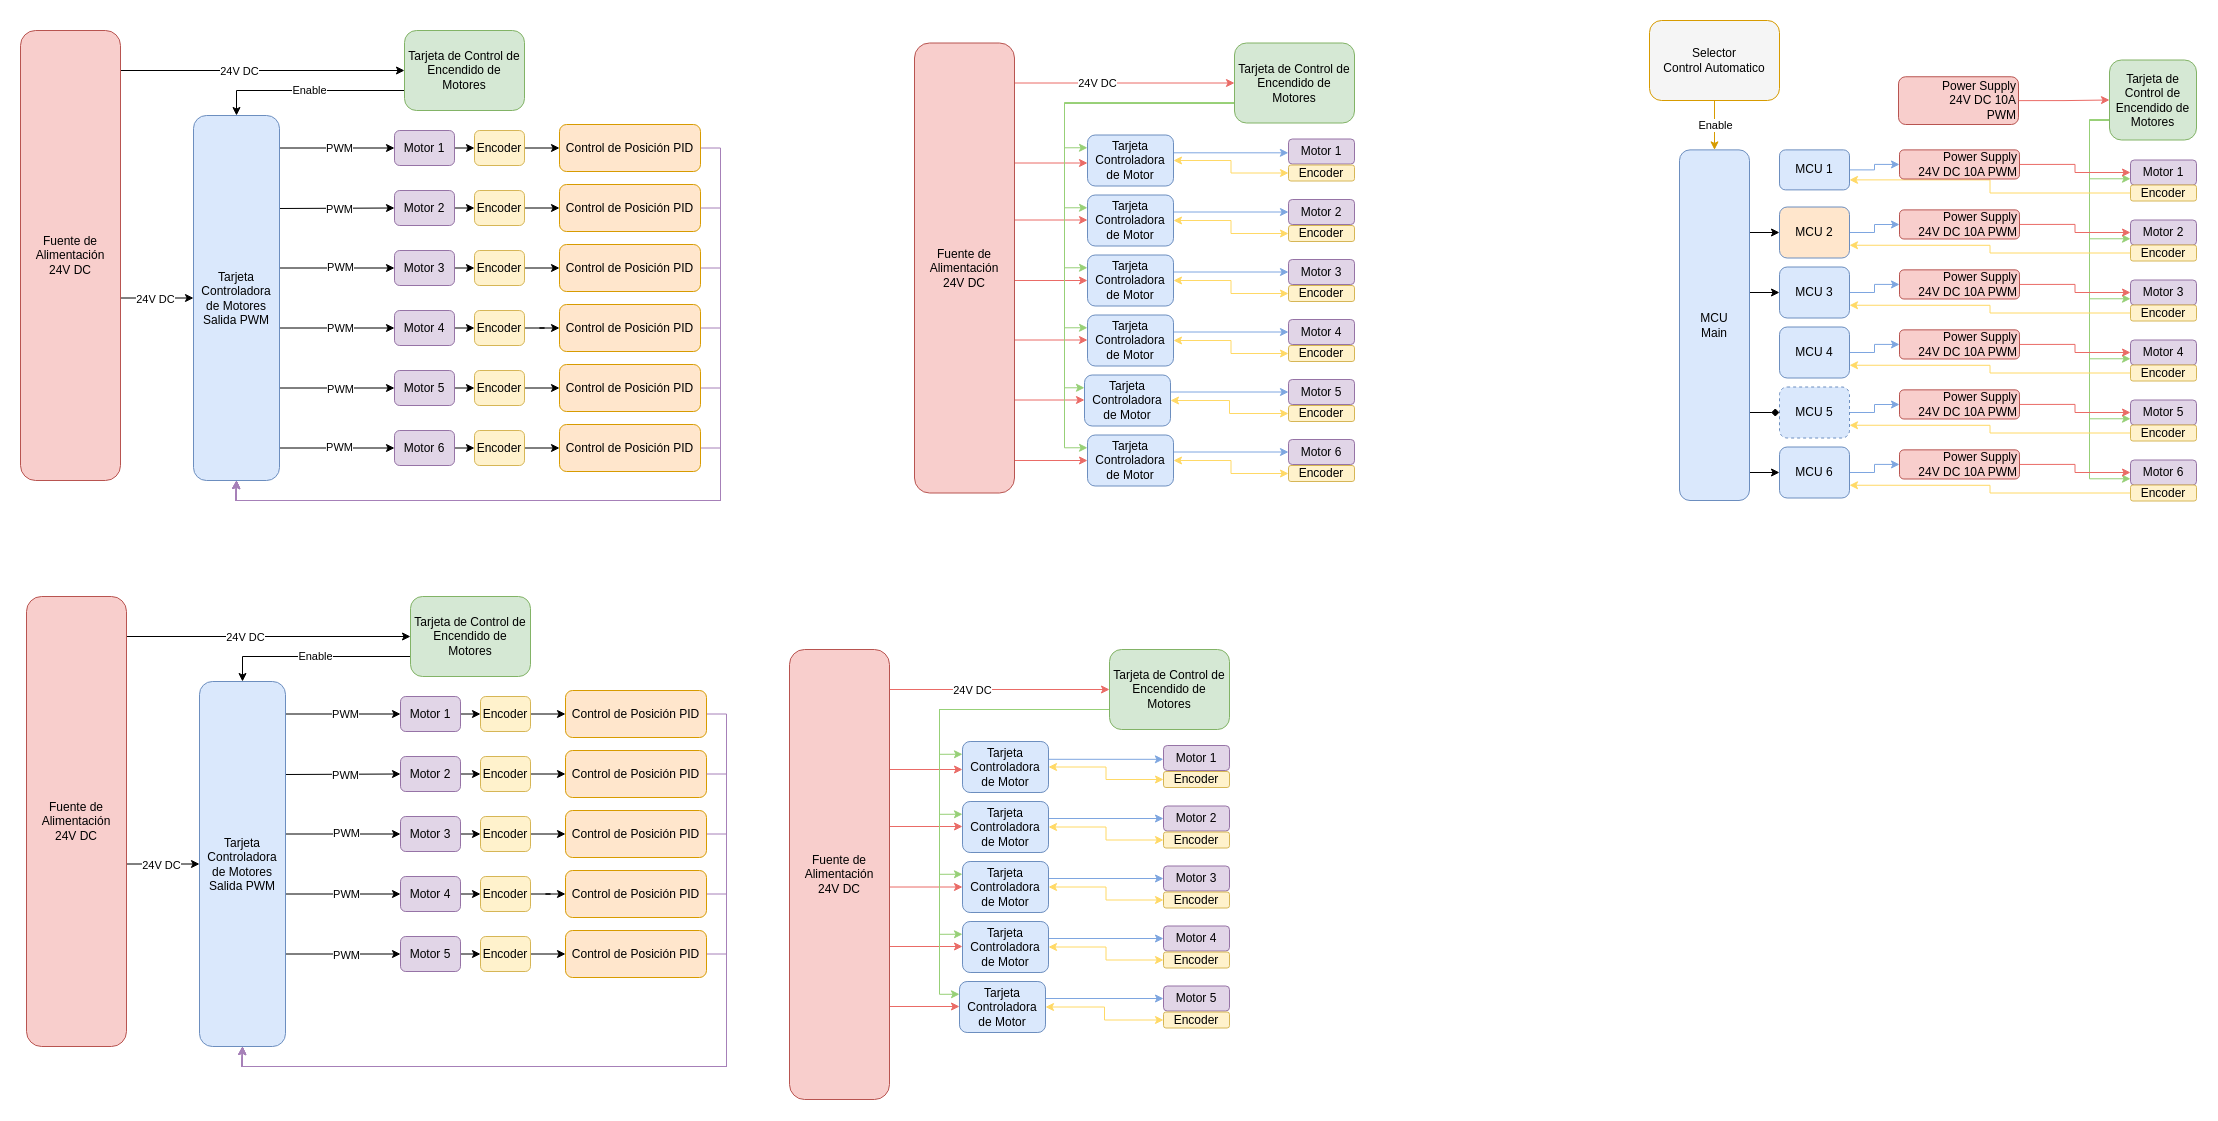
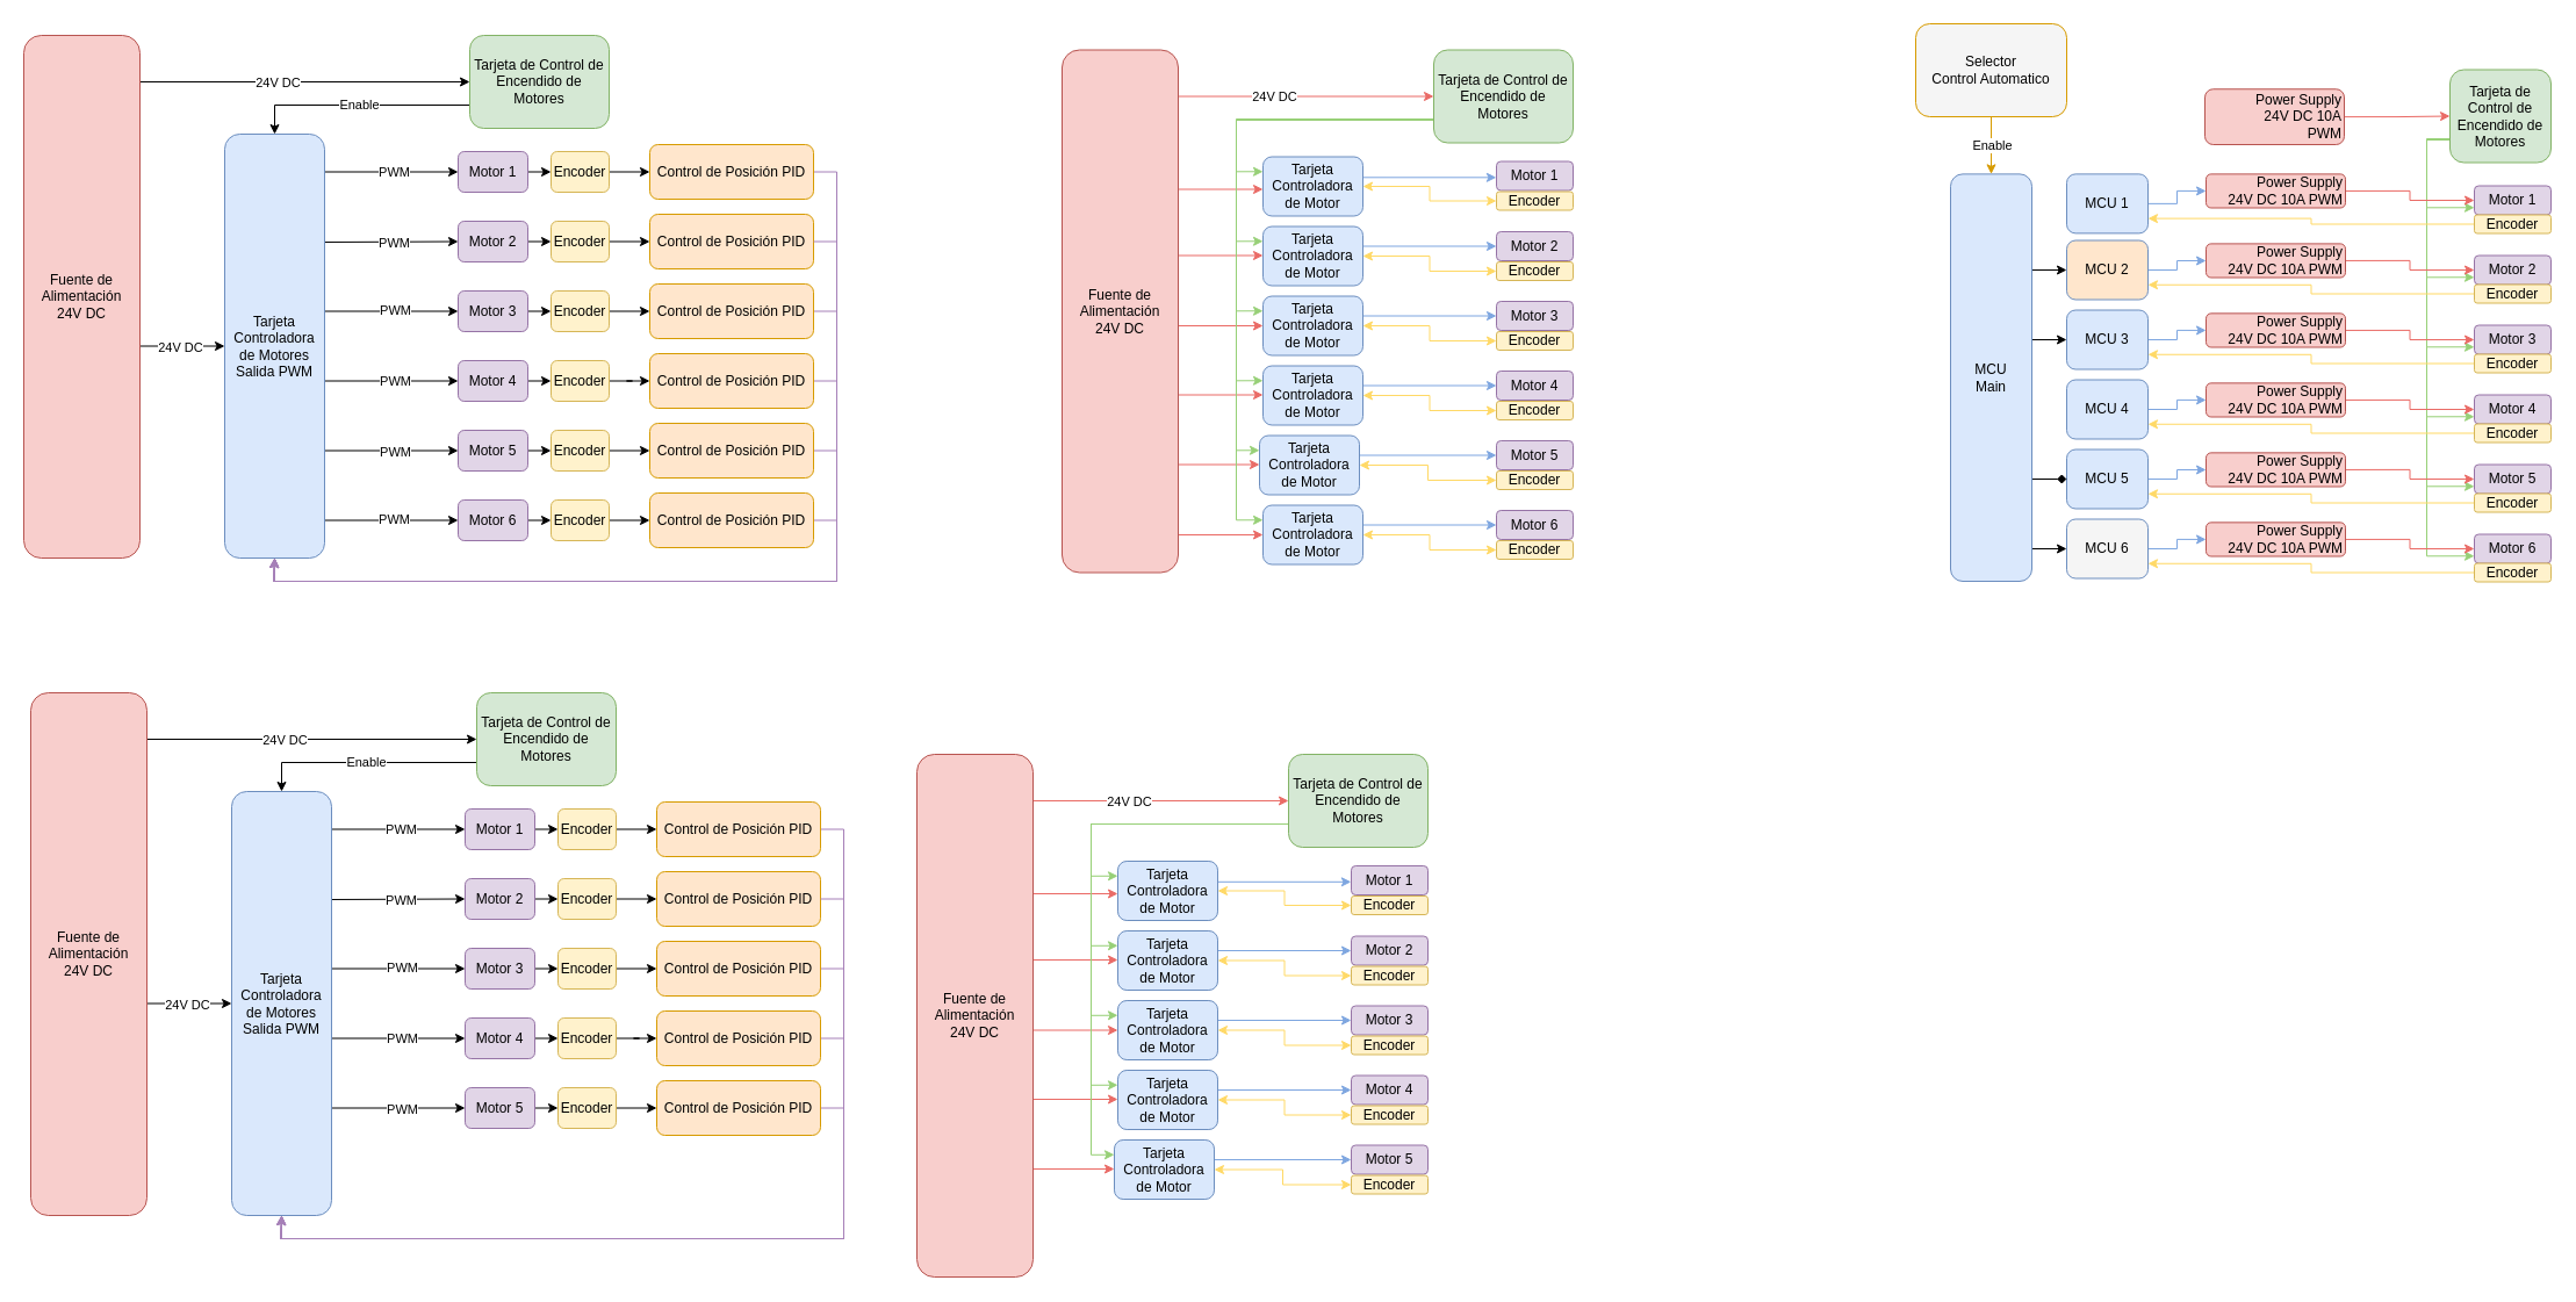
- <mxCell id="206" value="MCU 1" style="rounded=1;whiteSpace=wrap;html=1;fillColor=#dae8fc;strokeColor=#6c8ebf;" vertex="1" parent="1"><mxGeometry x="1779" y="149.38" width="70" height="40" as="geometry" /></mxCell>
+ <mxCell id="206" value="MCU 1" style="rounded=1;whiteSpace=wrap;html=1;fillColor=#dae8fc;strokeColor=#6c8ebf;" vertex="1" parent="1"><mxGeometry x="1779" y="149.38" width="70" height="51" as="geometry" /></mxCell>
- <mxCell id="241" value="MCU 5" style="rounded=1;whiteSpace=wrap;html=1;fillColor=#dae8fc;strokeColor=#6c8ebf;dashed=1;" vertex="1" parent="1"><mxGeometry x="1779" y="386.5" width="70" height="51" as="geometry" /></mxCell>
+ <mxCell id="241" value="MCU 5" style="rounded=1;whiteSpace=wrap;html=1;fillColor=#dae8fc;strokeColor=#6c8ebf;" vertex="1" parent="1"><mxGeometry x="1779" y="386.5" width="70" height="51" as="geometry" /></mxCell>
- <mxCell id="243" value="MCU 6" style="rounded=1;whiteSpace=wrap;html=1;fillColor=#dae8fc;strokeColor=#6c8ebf;" vertex="1" parent="1"><mxGeometry x="1779" y="446.5" width="70" height="51" as="geometry" /></mxCell>
+ <mxCell id="243" value="MCU 6" style="rounded=1;whiteSpace=wrap;html=1;fillColor=#f5f5f5;strokeColor=#6c8ebf;" vertex="1" parent="1"><mxGeometry x="1779" y="446.5" width="70" height="51" as="geometry" /></mxCell>
